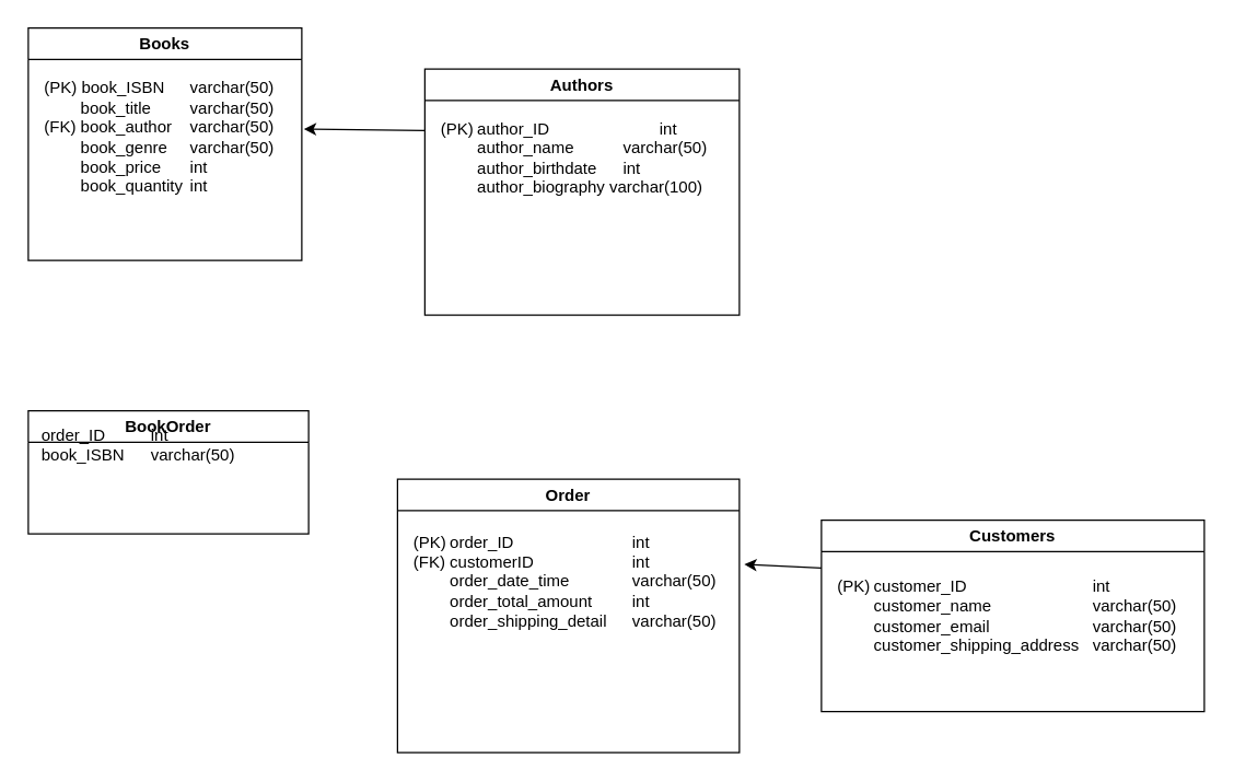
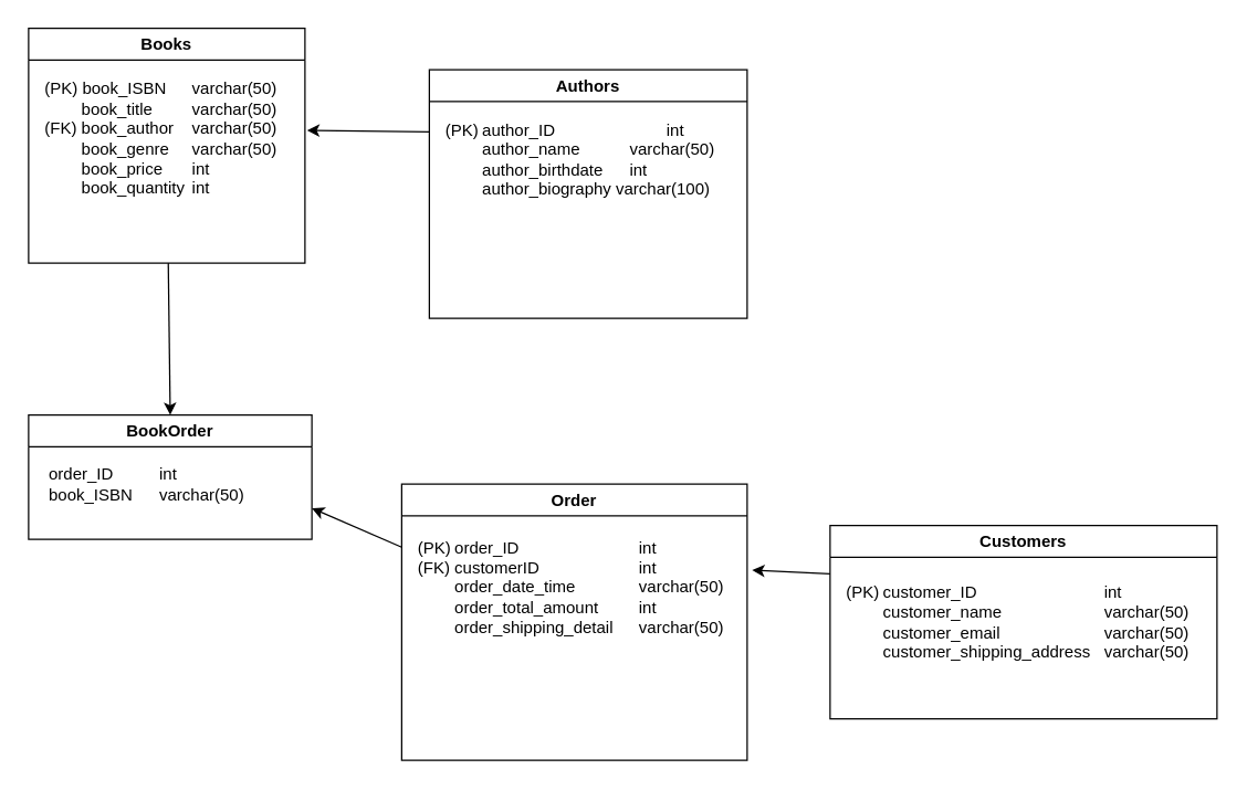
+ <mxCell id="2" style="edgeStyle=none;html=1;entryX=0.5;entryY=0;entryDx=0;entryDy=0;" edge="1" parent="1" source="3" target="13"><mxGeometry relative="1" as="geometry" /></mxCell>
- <mxCell id="14" value="order_ID&lt;span style=&quot;white-space: pre;&quot;&gt;&#09;&lt;/span&gt;&lt;span style=&quot;white-space: pre;&quot;&gt;&#09;&lt;/span&gt;int&lt;br&gt;book_ISBN&lt;span style=&quot;white-space: pre;&quot;&gt;&#09;&lt;/span&gt;varchar(50)&lt;span style=&quot;white-space: pre;&quot;&gt;&#09;&lt;/span&gt;" style="text;html=1;align=left;verticalAlign=middle;resizable=0;points=[];autosize=1;strokeColor=none;fillColor=none;" vertex="1" parent="13"><mxGeometry x="7.5" y="5" width="180" height="40" as="geometry" /></mxCell>
+ <mxCell id="14" value="order_ID&lt;span style=&quot;white-space: pre;&quot;&gt;&#09;&lt;/span&gt;&lt;span style=&quot;white-space: pre;&quot;&gt;&#09;&lt;/span&gt;int&lt;br&gt;book_ISBN&lt;span style=&quot;white-space: pre;&quot;&gt;&#09;&lt;/span&gt;varchar(50)&lt;span style=&quot;white-space: pre;&quot;&gt;&#09;&lt;/span&gt;" style="text;html=1;align=left;verticalAlign=middle;resizable=0;points=[];autosize=1;strokeColor=none;fillColor=none;" vertex="1" parent="13"><mxGeometry x="12.5" y="30" width="180" height="40" as="geometry" /></mxCell>
+ <mxCell id="10" style="edgeStyle=none;html=1;entryX=1;entryY=0.75;entryDx=0;entryDy=0;" edge="1" parent="1" source="11" target="13"><mxGeometry relative="1" as="geometry" /></mxCell>
